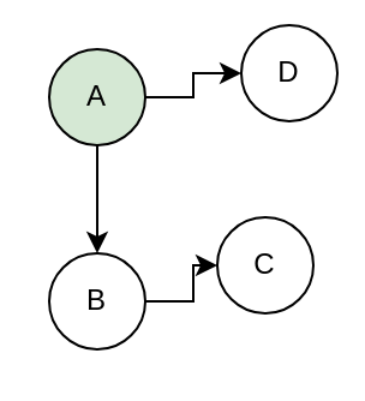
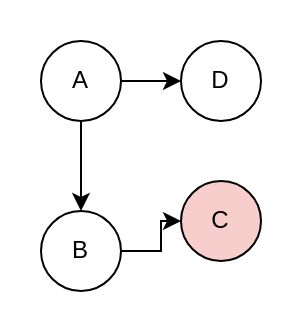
- <mxCell id="8" value="D" style="ellipse;whiteSpace=wrap;html=1;aspect=fixed;" vertex="1" parent="1"><mxGeometry x="100" y="10" width="40" height="40" as="geometry" /></mxCell>
+ <mxCell id="8" value="D" style="ellipse;whiteSpace=wrap;html=1;aspect=fixed;" vertex="1" parent="1"><mxGeometry x="90" y="20" width="40" height="40" as="geometry" /></mxCell>
- <mxCell id="4" value="A" style="ellipse;whiteSpace=wrap;html=1;aspect=fixed;fillColor=#d5e8d4;" vertex="1" parent="1"><mxGeometry x="20" y="20" width="40" height="40" as="geometry" /></mxCell>
+ <mxCell id="4" value="A" style="ellipse;whiteSpace=wrap;html=1;aspect=fixed;" vertex="1" parent="1"><mxGeometry x="20" y="20" width="40" height="40" as="geometry" /></mxCell>
- <mxCell id="7" value="C" style="ellipse;whiteSpace=wrap;html=1;aspect=fixed;" vertex="1" parent="1"><mxGeometry x="90" y="90" width="40" height="40" as="geometry" /></mxCell>
+ <mxCell id="7" value="C" style="ellipse;whiteSpace=wrap;html=1;aspect=fixed;fillColor=#f8cecc;" vertex="1" parent="1"><mxGeometry x="90" y="90" width="40" height="40" as="geometry" /></mxCell>
